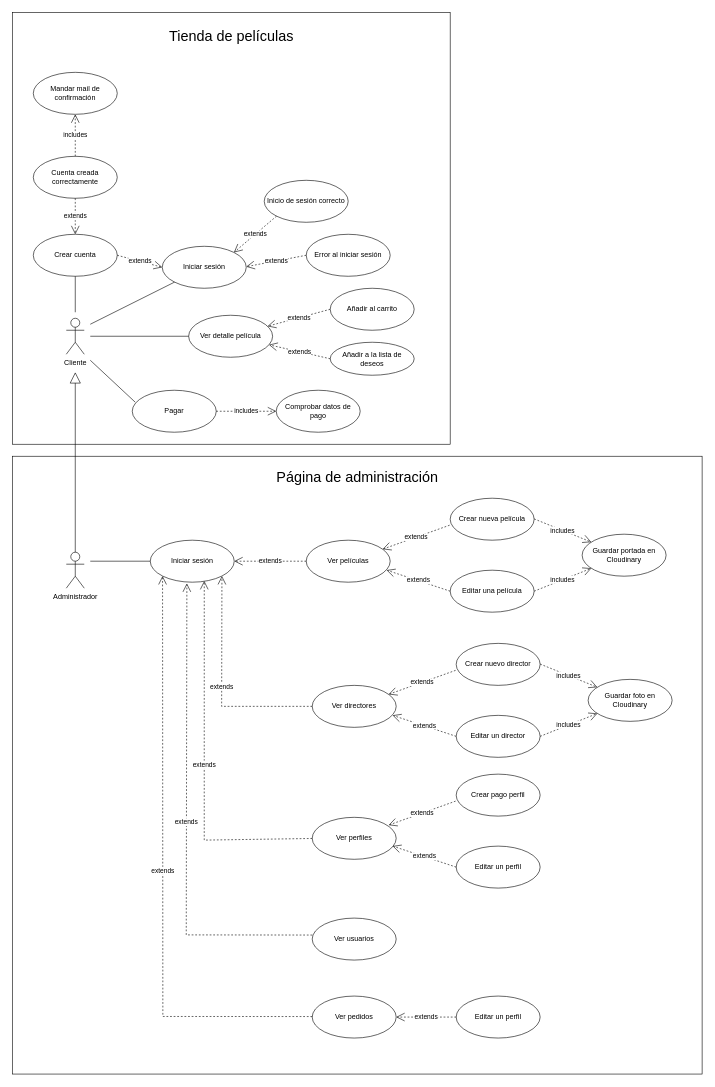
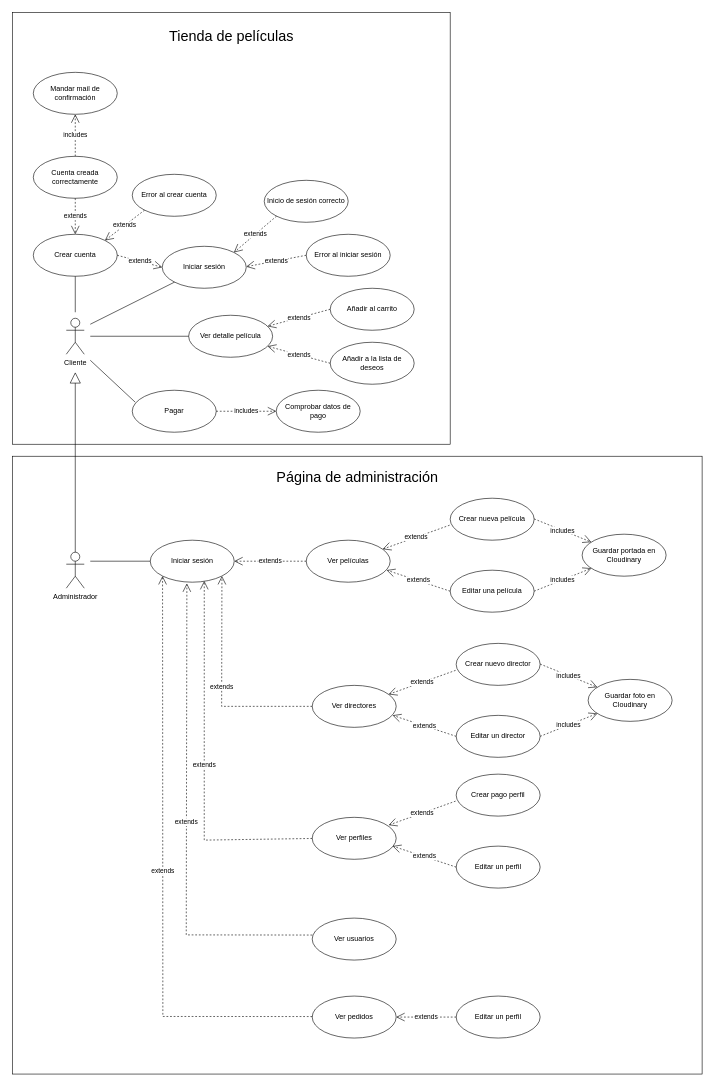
+ <mxCell id="60" value="Error al crear cuenta" style="ellipse;whiteSpace=wrap;html=1;" vertex="1" parent="1"><mxGeometry x="220" y="290" width="140" height="70" as="geometry" /></mxCell>
+ <mxCell id="61" value="extends" style="endArrow=open;endSize=12;dashed=1;html=1;rounded=0;exitX=0;exitY=1;exitDx=0;exitDy=0;entryX=1;entryY=0;entryDx=0;entryDy=0;" edge="1" parent="1" source="60" target="9"><mxGeometry width="160" relative="1" as="geometry"><mxPoint x="470.108" y="369.55" as="sourcePoint" /><mxPoint x="399.892" y="430.45" as="targetPoint" /></mxGeometry></mxCell>
- <mxCell id="64" value="Añadir a la lista de deseos" style="ellipse;whiteSpace=wrap;html=1;" vertex="1" parent="1"><mxGeometry x="550" y="570" width="140" height="55" as="geometry" /></mxCell>
+ <mxCell id="64" value="Añadir a la lista de deseos" style="ellipse;whiteSpace=wrap;html=1;" vertex="1" parent="1"><mxGeometry x="550" y="570" width="140" height="70" as="geometry" /></mxCell>
